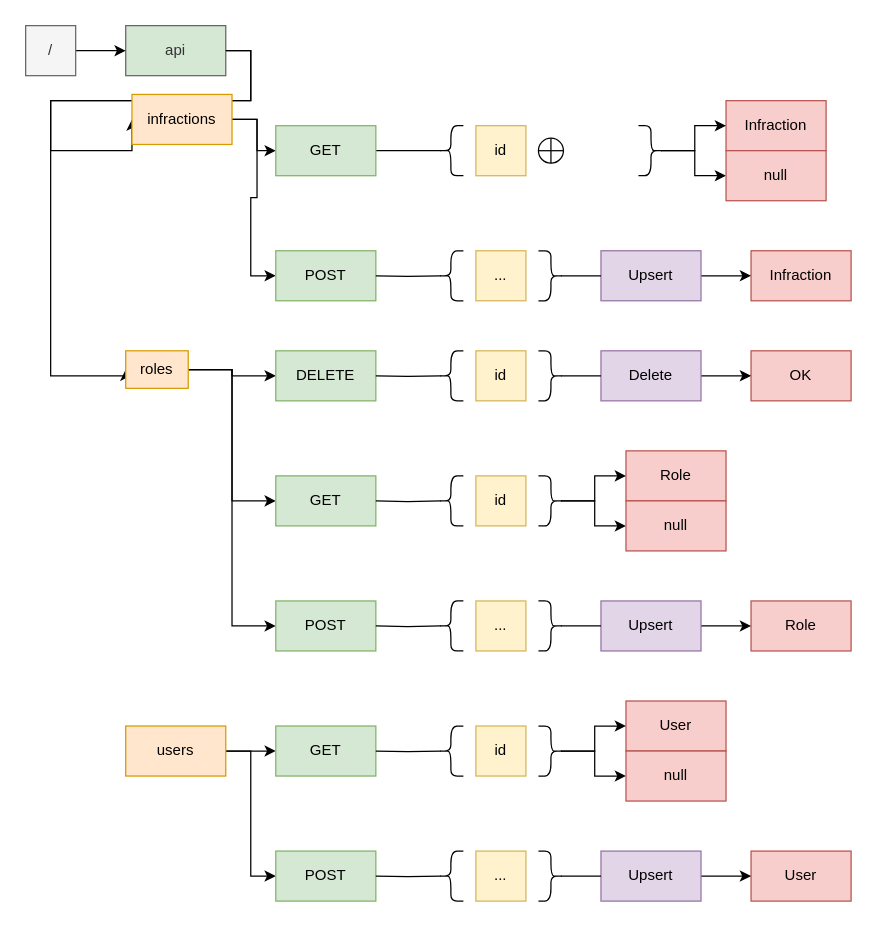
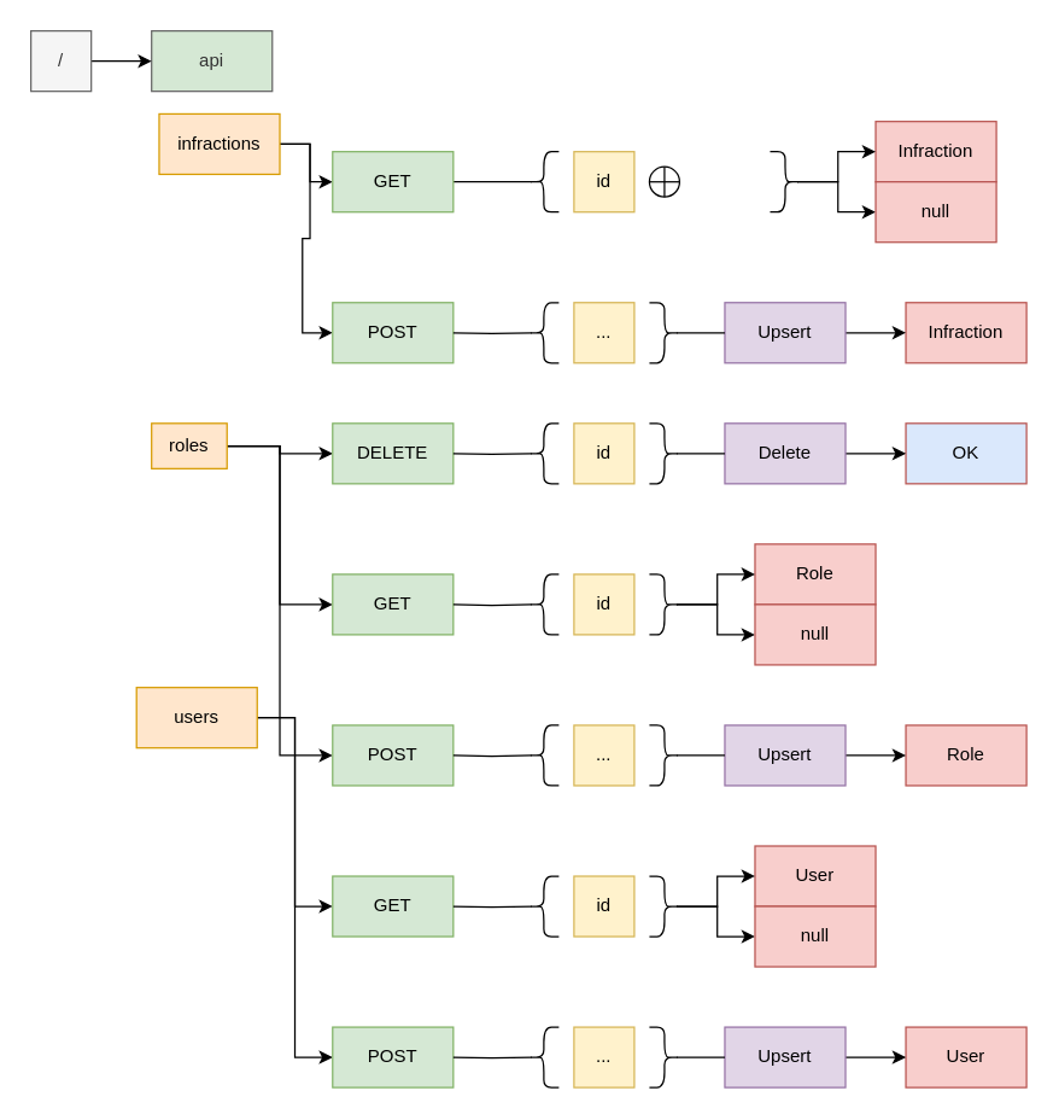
- <mxCell id="4" style="edgeStyle=orthogonalEdgeStyle;rounded=0;orthogonalLoop=1;jettySize=auto;html=1;exitX=1;exitY=0.5;exitDx=0;exitDy=0;entryX=0;entryY=0.5;entryDx=0;entryDy=0;" edge="1" parent="1" source="3" target="9"><mxGeometry relative="1" as="geometry"><mxPoint x="300" y="40" as="sourcePoint" /><Array as="points"><mxPoint x="200" y="40" /><mxPoint x="200" y="80" /><mxPoint x="40" y="80" /><mxPoint x="40" y="120" /></Array></mxGeometry></mxCell>
- <mxCell id="2" style="edgeStyle=orthogonalEdgeStyle;rounded=0;orthogonalLoop=1;jettySize=auto;html=1;exitX=1;exitY=0.5;exitDx=0;exitDy=0;entryX=0;entryY=0.5;entryDx=0;entryDy=0;endArrow=classic;endFill=1;" edge="1" parent="1" source="3" target="13"><mxGeometry relative="1" as="geometry"><Array as="points"><mxPoint x="200" y="40" /><mxPoint x="200" y="80" /><mxPoint x="40" y="80" /><mxPoint x="40" y="300" /></Array></mxGeometry></mxCell>
- <mxCell id="44" value="OK" style="rounded=0;whiteSpace=wrap;html=1;fillColor=#f8cecc;strokeColor=#b85450;" vertex="1" parent="1"><mxGeometry x="600" y="280" width="80" height="40" as="geometry" /></mxCell>
+ <mxCell id="44" value="OK" style="rounded=0;whiteSpace=wrap;html=1;fillColor=#dae8fc;strokeColor=#b85450;" vertex="1" parent="1"><mxGeometry x="600" y="280" width="80" height="40" as="geometry" /></mxCell>
- <mxCell id="16" value="users" style="rounded=0;whiteSpace=wrap;html=1;fillColor=#ffe6cc;strokeColor=#d79b00;" vertex="1" parent="1"><mxGeometry x="100" y="580" width="80" height="40" as="geometry" /></mxCell>
+ <mxCell id="16" value="users" style="rounded=0;whiteSpace=wrap;html=1;fillColor=#ffe6cc;strokeColor=#d79b00;" vertex="1" parent="1"><mxGeometry x="90" y="455" width="80" height="40" as="geometry" /></mxCell>
